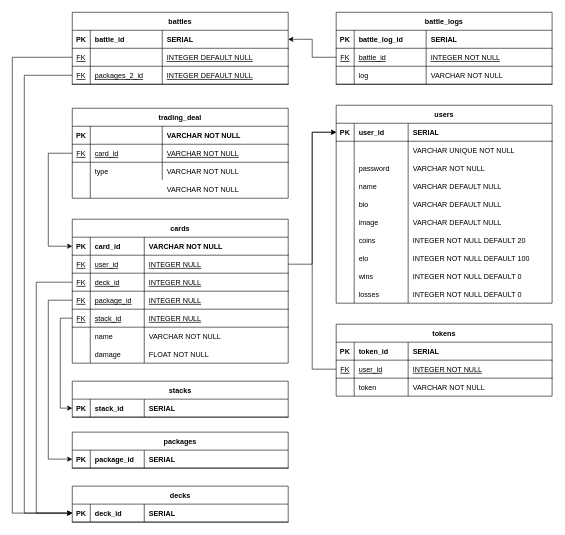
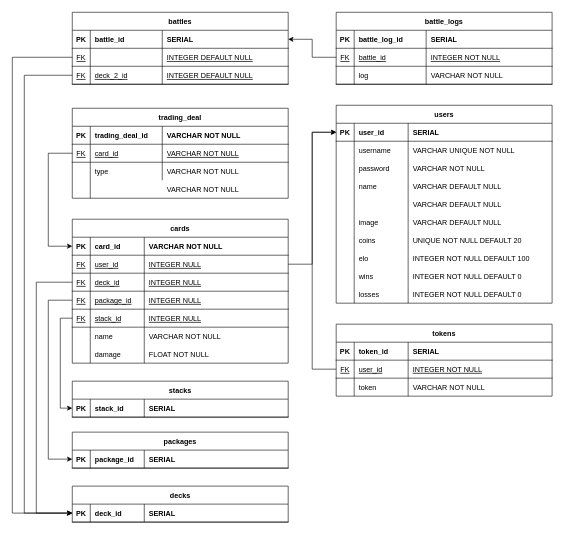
- <mxCell id="127" value="packages_2_id" style="shape=partialRectangle;overflow=hidden;connectable=0;fillColor=none;top=0;left=0;bottom=0;right=0;align=left;spacingLeft=6;fontStyle=4;" vertex="1" parent="125"><mxGeometry x="30" width="120" height="30" as="geometry"><mxRectangle width="120" height="30" as="alternateBounds" /></mxGeometry></mxCell>
+ <mxCell id="127" value="deck_2_id" style="shape=partialRectangle;overflow=hidden;connectable=0;fillColor=none;top=0;left=0;bottom=0;right=0;align=left;spacingLeft=6;fontStyle=4;" vertex="1" parent="125"><mxGeometry x="30" width="120" height="30" as="geometry"><mxRectangle width="120" height="30" as="alternateBounds" /></mxGeometry></mxCell>
+ <mxCell id="98" value="trading_deal_id" style="shape=partialRectangle;overflow=hidden;connectable=0;fillColor=none;top=0;left=0;bottom=0;right=0;align=left;spacingLeft=6;fontStyle=1;" parent="96" vertex="1"><mxGeometry x="30" width="120" height="30" as="geometry"><mxRectangle width="120" height="30" as="alternateBounds" /></mxGeometry></mxCell>
+ <mxCell id="9" value="username" style="shape=partialRectangle;overflow=hidden;connectable=0;fillColor=none;top=0;left=0;bottom=0;right=0;align=left;spacingLeft=6;" parent="7" vertex="1"><mxGeometry x="30" width="90" height="30" as="geometry"><mxRectangle width="90" height="30" as="alternateBounds" /></mxGeometry></mxCell>
- <mxCell id="21" value="bio" style="shape=partialRectangle;overflow=hidden;connectable=0;fillColor=none;top=0;left=0;bottom=0;right=0;align=left;spacingLeft=6;" parent="19" vertex="1"><mxGeometry x="30" width="90" height="30" as="geometry"><mxRectangle width="90" height="30" as="alternateBounds" /></mxGeometry></mxCell>
- <mxCell id="30" value="INTEGER NOT NULL DEFAULT 20" style="shape=partialRectangle;overflow=hidden;connectable=0;fillColor=none;top=0;left=0;bottom=0;right=0;align=left;spacingLeft=6;" parent="27" vertex="1"><mxGeometry x="120" width="240" height="30" as="geometry"><mxRectangle width="240" height="30" as="alternateBounds" /></mxGeometry></mxCell>
+ <mxCell id="30" value="UNIQUE NOT NULL DEFAULT 20" style="shape=partialRectangle;overflow=hidden;connectable=0;fillColor=none;top=0;left=0;bottom=0;right=0;align=left;spacingLeft=6;" parent="27" vertex="1"><mxGeometry x="120" width="240" height="30" as="geometry"><mxRectangle width="240" height="30" as="alternateBounds" /></mxGeometry></mxCell>
